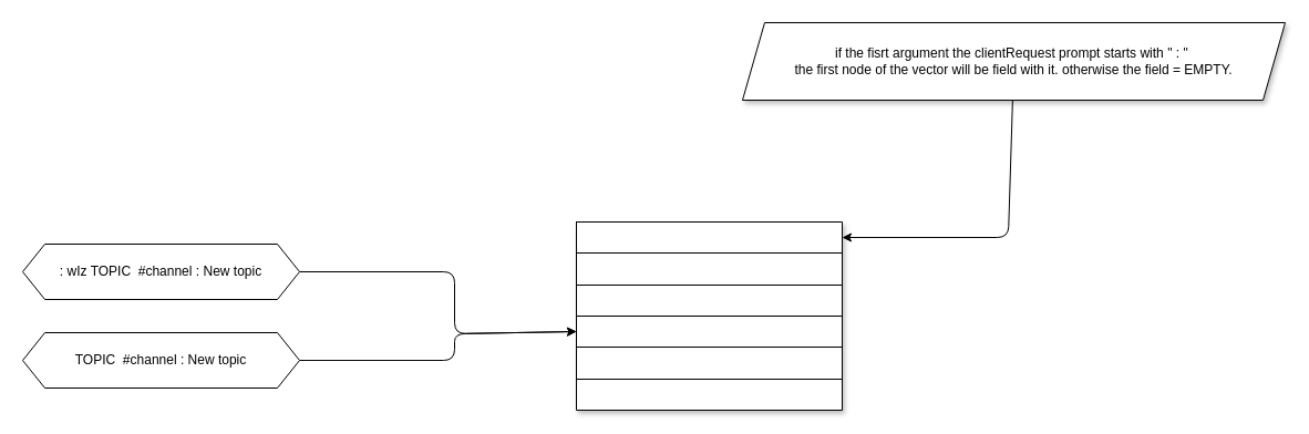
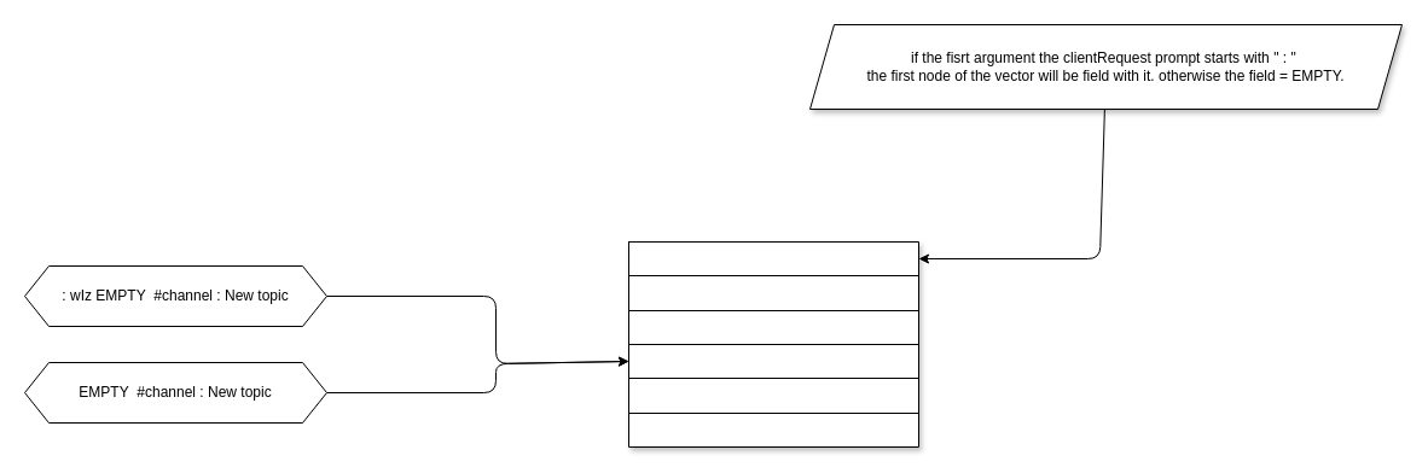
- <mxCell id="3" value=": wIz TOPIC&amp;nbsp; #channel : New topic" style="shape=hexagon;perimeter=hexagonPerimeter2;whiteSpace=wrap;html=1;fixedSize=1;" vertex="1" parent="1"><mxGeometry x="20" y="220" width="250" height="50" as="geometry" /></mxCell>
+ <mxCell id="3" value=": wIz EMPTY&amp;nbsp; #channel : New topic" style="shape=hexagon;perimeter=hexagonPerimeter2;whiteSpace=wrap;html=1;fixedSize=1;" vertex="1" parent="1"><mxGeometry x="20" y="220" width="250" height="50" as="geometry" /></mxCell>
- <mxCell id="5" value="TOPIC&amp;nbsp; #channel : New topic" style="shape=hexagon;perimeter=hexagonPerimeter2;whiteSpace=wrap;html=1;fixedSize=1;" vertex="1" parent="1"><mxGeometry x="20" y="300" width="250" height="50" as="geometry" /></mxCell>
+ <mxCell id="5" value="EMPTY&amp;nbsp; #channel : New topic" style="shape=hexagon;perimeter=hexagonPerimeter2;whiteSpace=wrap;html=1;fixedSize=1;" vertex="1" parent="1"><mxGeometry x="20" y="300" width="250" height="50" as="geometry" /></mxCell>
